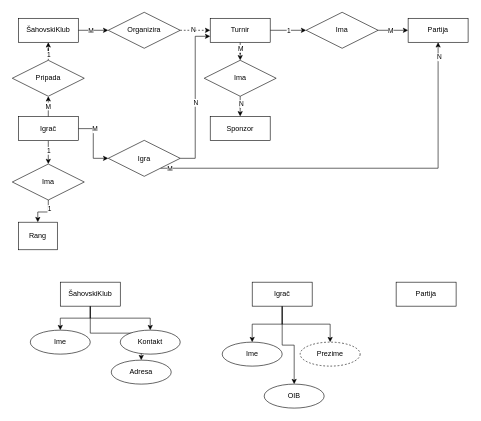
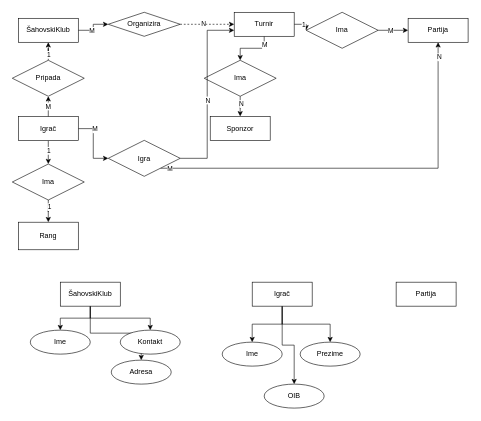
- <mxCell id="12" value="Organizira" style="shape=rhombus;perimeter=rhombusPerimeter;whiteSpace=wrap;html=1;align=center;" vertex="1" parent="1"><mxGeometry x="180" y="20" width="120" height="60" as="geometry" /></mxCell>
+ <mxCell id="12" value="Organizira" style="shape=rhombus;perimeter=rhombusPerimeter;whiteSpace=wrap;html=1;align=center;" vertex="1" parent="1"><mxGeometry x="180" y="20" width="120" height="40" as="geometry" /></mxCell>
- <mxCell id="9" value="Turnir" style="whiteSpace=wrap;html=1;align=center;" vertex="1" parent="1"><mxGeometry x="350" y="30" width="100" height="40" as="geometry" /></mxCell>
+ <mxCell id="9" value="Turnir" style="whiteSpace=wrap;html=1;align=center;" vertex="1" parent="1"><mxGeometry x="390" y="20" width="100" height="40" as="geometry" /></mxCell>
- <mxCell id="27" value="Rang" style="whiteSpace=wrap;html=1;align=center;" vertex="1" parent="1"><mxGeometry x="30" y="370" width="65" height="46" as="geometry" /></mxCell>
+ <mxCell id="27" value="Rang" style="whiteSpace=wrap;html=1;align=center;" vertex="1" parent="1"><mxGeometry x="30" y="370" width="100" height="46" as="geometry" /></mxCell>
- <mxCell id="53" value="Prezime" style="ellipse;whiteSpace=wrap;html=1;align=center;dashed=1;" vertex="1" parent="1"><mxGeometry x="500" y="570" width="100" height="40" as="geometry" /></mxCell>
+ <mxCell id="53" value="Prezime" style="ellipse;whiteSpace=wrap;html=1;align=center;" vertex="1" parent="1"><mxGeometry x="500" y="570" width="100" height="40" as="geometry" /></mxCell>
